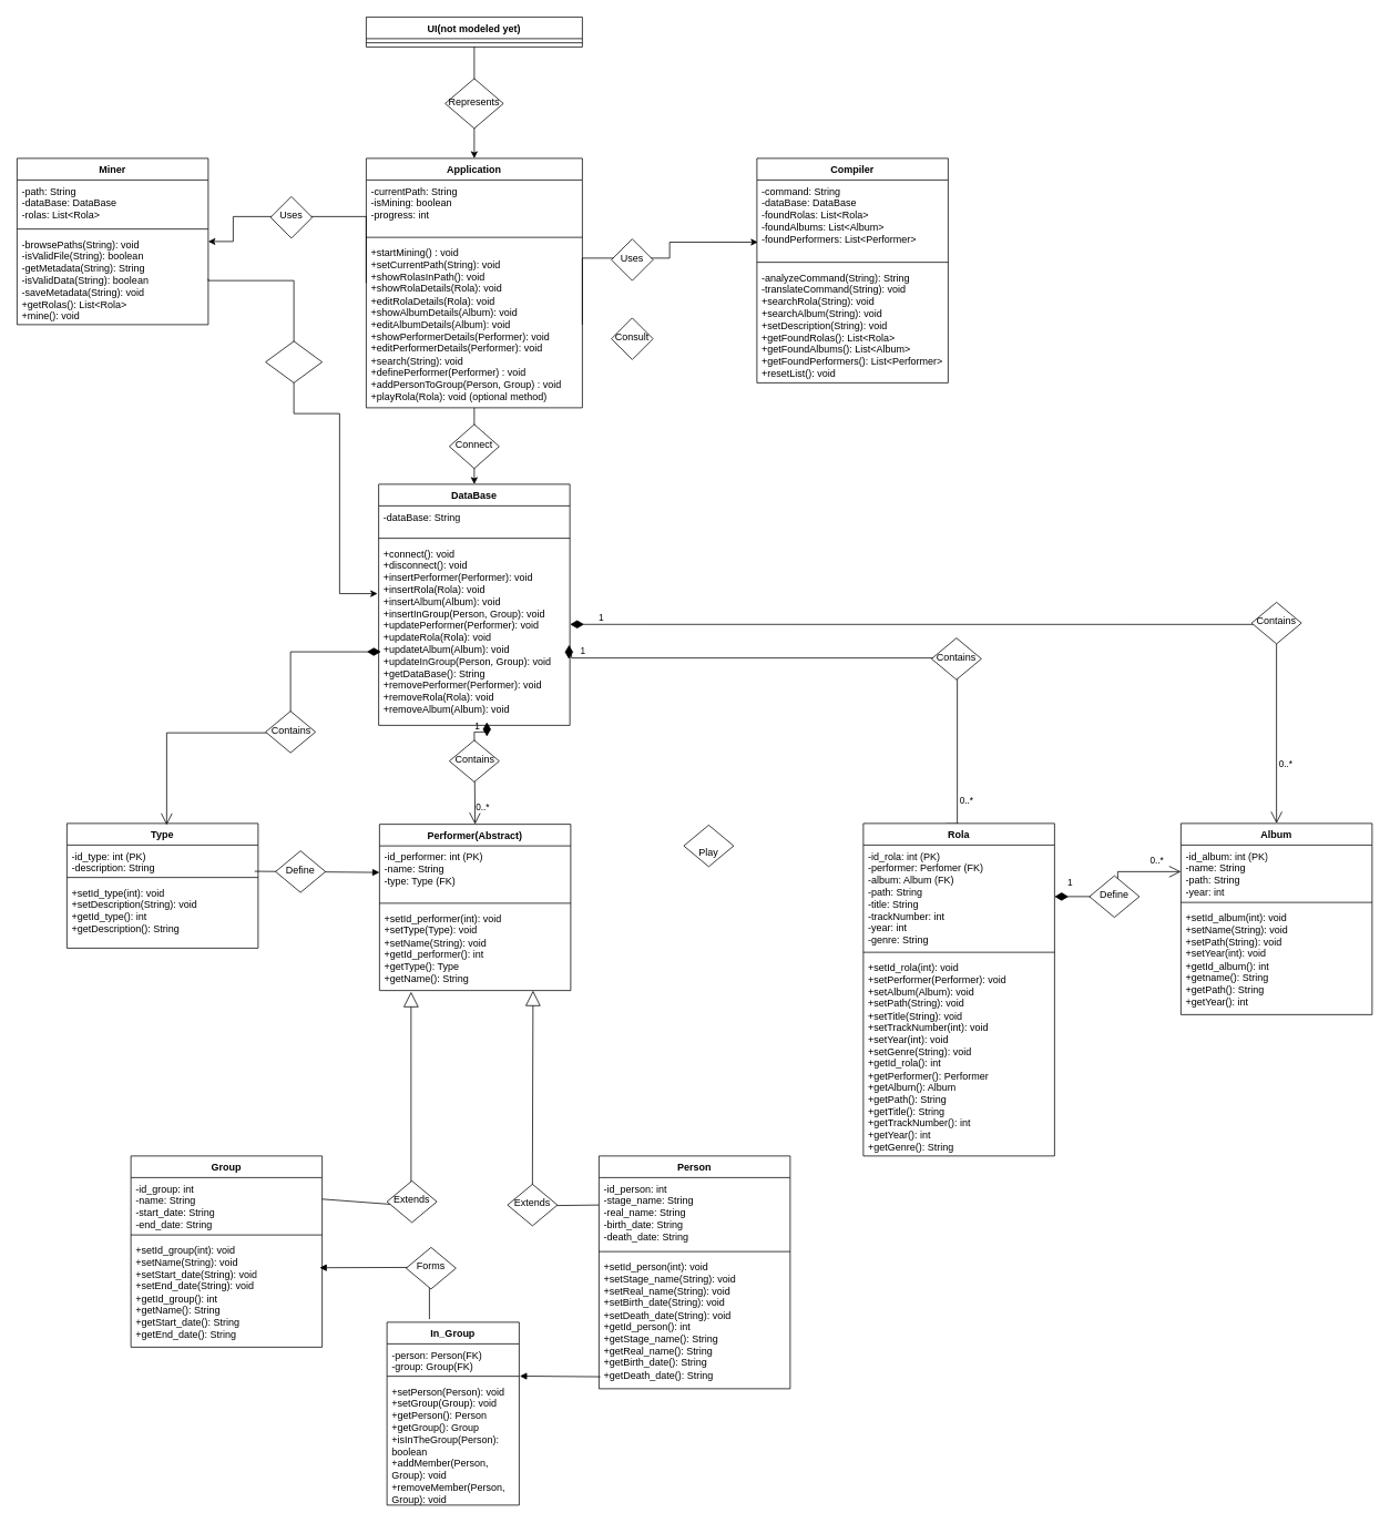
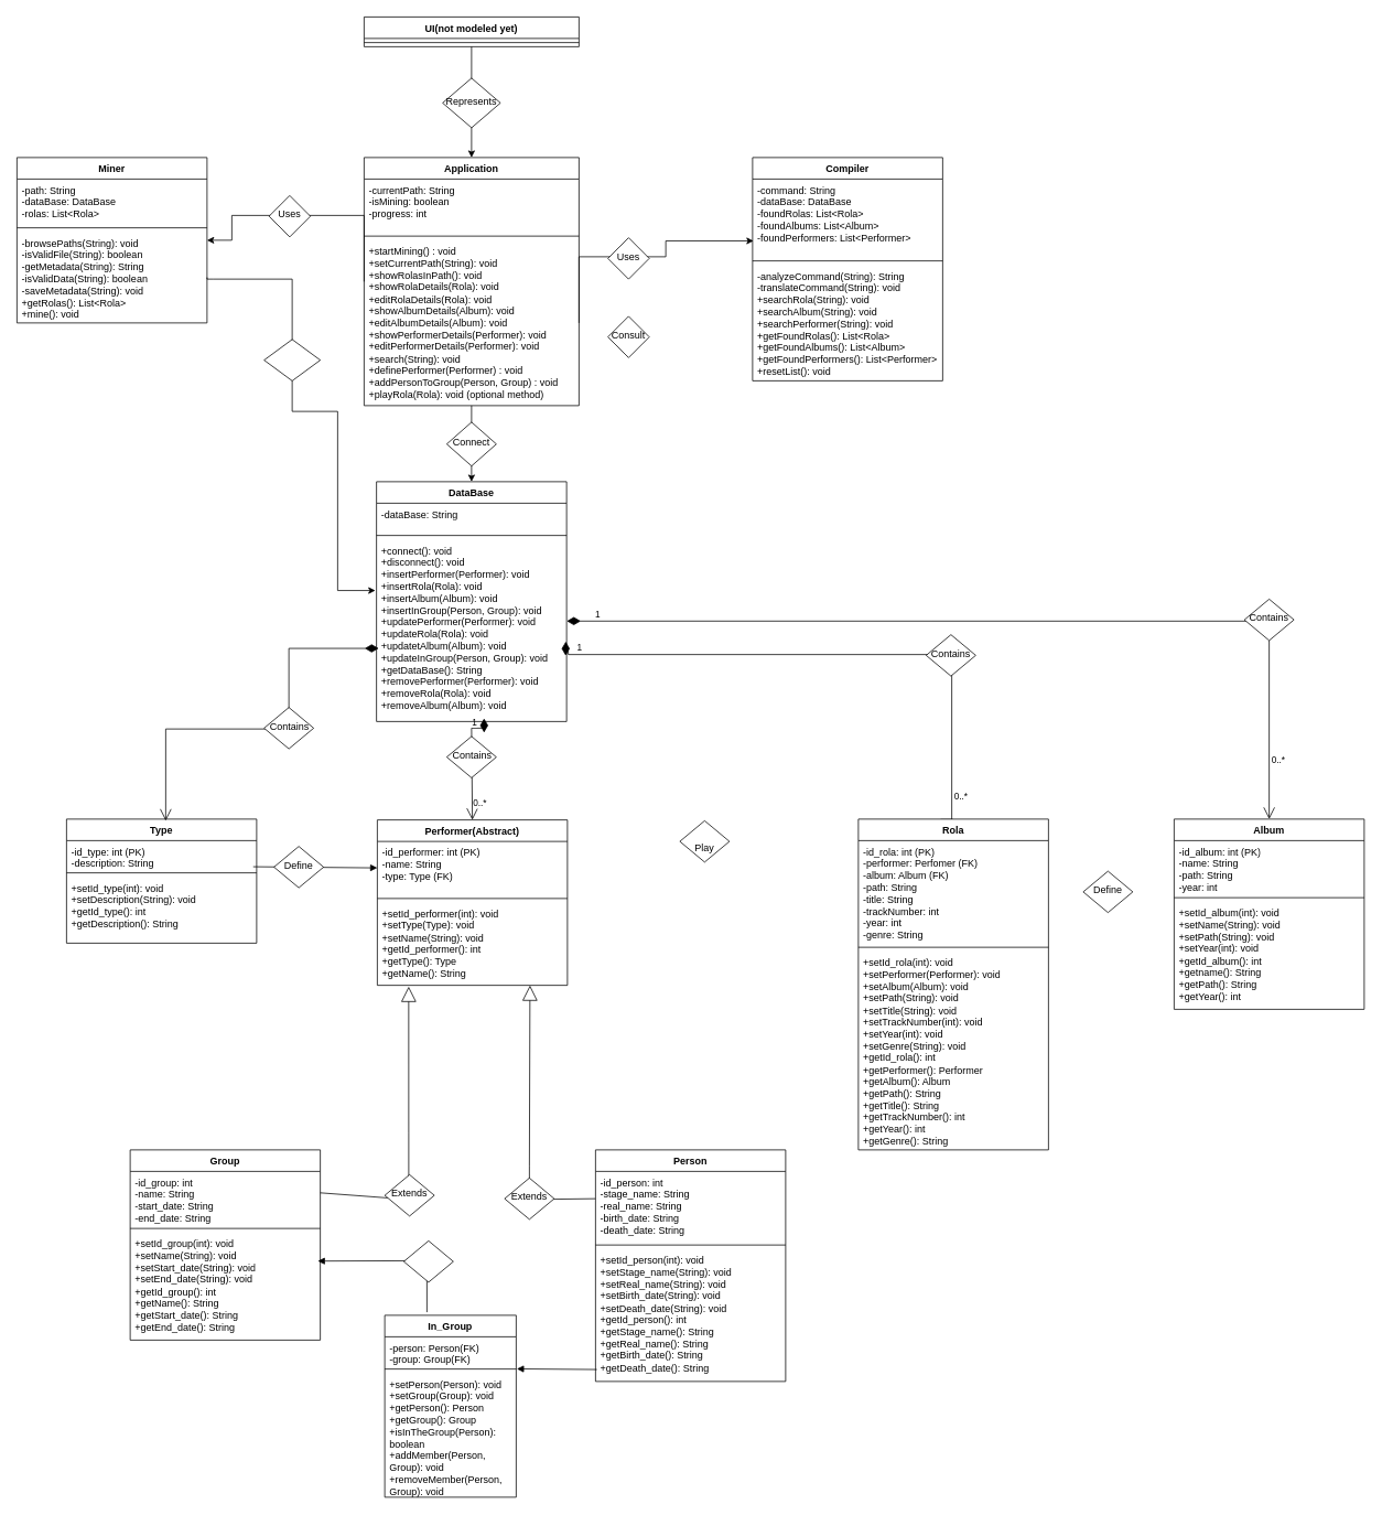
- <mxCell id="14" value="&lt;div&gt;&lt;div&gt;-analyzeCommand(String): String&lt;/div&gt;&lt;div&gt;-translateCommand(String): void&lt;/div&gt;&lt;div&gt;+searchRola(String): void&lt;/div&gt;&lt;div&gt;+searchAlbum(String): void&lt;br&gt;&lt;/div&gt;&lt;div&gt;+setDescription(String): void&lt;br&gt;&lt;/div&gt;&lt;div&gt;+getFoundRolas(): List&amp;lt;Rola&amp;gt;&lt;/div&gt;&lt;/div&gt;&lt;div&gt;&lt;div&gt;+getFoundAlbums(): List&amp;lt;Album&amp;gt;&lt;br&gt;&lt;/div&gt;&lt;div&gt;+getFoundPerformers():&amp;nbsp;&lt;span style=&quot;background-color: initial;&quot;&gt;List&amp;lt;Performer&amp;gt;&lt;/span&gt;&lt;br&gt;&lt;/div&gt;&lt;/div&gt;&lt;div&gt;&lt;span style=&quot;background-color: initial;&quot;&gt;+resetList(): void&lt;/span&gt;&lt;/div&gt;&lt;div&gt;&lt;span style=&quot;background-color: initial;&quot;&gt;&lt;br&gt;&lt;/span&gt;&lt;/div&gt;" style="text;strokeColor=none;fillColor=none;align=left;verticalAlign=top;spacingLeft=4;spacingRight=4;overflow=hidden;rotatable=0;points=[[0,0.5],[1,0.5]];portConstraint=eastwest;whiteSpace=wrap;html=1;" vertex="1" parent="11"><mxGeometry y="130" width="230" height="140" as="geometry" /></mxCell>
+ <mxCell id="14" value="&lt;div&gt;&lt;div&gt;-analyzeCommand(String): String&lt;/div&gt;&lt;div&gt;-translateCommand(String): void&lt;/div&gt;&lt;div&gt;+searchRola(String): void&lt;/div&gt;&lt;div&gt;+searchAlbum(String): void&lt;br&gt;&lt;/div&gt;&lt;div&gt;+searchPerformer(String): void&lt;br&gt;&lt;/div&gt;&lt;div&gt;+getFoundRolas(): List&amp;lt;Rola&amp;gt;&lt;/div&gt;&lt;/div&gt;&lt;div&gt;&lt;div&gt;+getFoundAlbums(): List&amp;lt;Album&amp;gt;&lt;br&gt;&lt;/div&gt;&lt;div&gt;+getFoundPerformers():&amp;nbsp;&lt;span style=&quot;background-color: initial;&quot;&gt;List&amp;lt;Performer&amp;gt;&lt;/span&gt;&lt;br&gt;&lt;/div&gt;&lt;/div&gt;&lt;div&gt;&lt;span style=&quot;background-color: initial;&quot;&gt;+resetList(): void&lt;/span&gt;&lt;/div&gt;&lt;div&gt;&lt;span style=&quot;background-color: initial;&quot;&gt;&lt;br&gt;&lt;/span&gt;&lt;/div&gt;" style="text;strokeColor=none;fillColor=none;align=left;verticalAlign=top;spacingLeft=4;spacingRight=4;overflow=hidden;rotatable=0;points=[[0,0.5],[1,0.5]];portConstraint=eastwest;whiteSpace=wrap;html=1;" vertex="1" parent="11"><mxGeometry y="130" width="230" height="140" as="geometry" /></mxCell>
- <mxCell id="54" value="1" style="endArrow=open;html=1;endSize=12;startArrow=diamondThin;startSize=14;startFill=1;edgeStyle=orthogonalEdgeStyle;align=left;verticalAlign=bottom;rounded=0;entryX=0;entryY=0.5;entryDx=0;entryDy=0;" edge="1" parent="1" source="16" target="20"><mxGeometry x="-0.842" y="8" relative="1" as="geometry"><mxPoint x="561" y="1486" as="sourcePoint" /><mxPoint x="721" y="1486" as="targetPoint" /><mxPoint as="offset" /></mxGeometry></mxCell>
- <mxCell id="55" value="0..*" style="edgeLabel;html=1;align=center;verticalAlign=middle;resizable=0;points=[];" vertex="1" connectable="0" parent="54"><mxGeometry x="-0.967" y="-20" relative="1" as="geometry"><mxPoint x="119" y="-65" as="offset" /></mxGeometry></mxCell>
- <mxCell id="96" value="Forms" style="text;html=1;align=center;verticalAlign=middle;whiteSpace=wrap;rounded=0;" vertex="1" parent="94"><mxGeometry x="6.0" y="10" width="48.0" height="25" as="geometry" /></mxCell>
